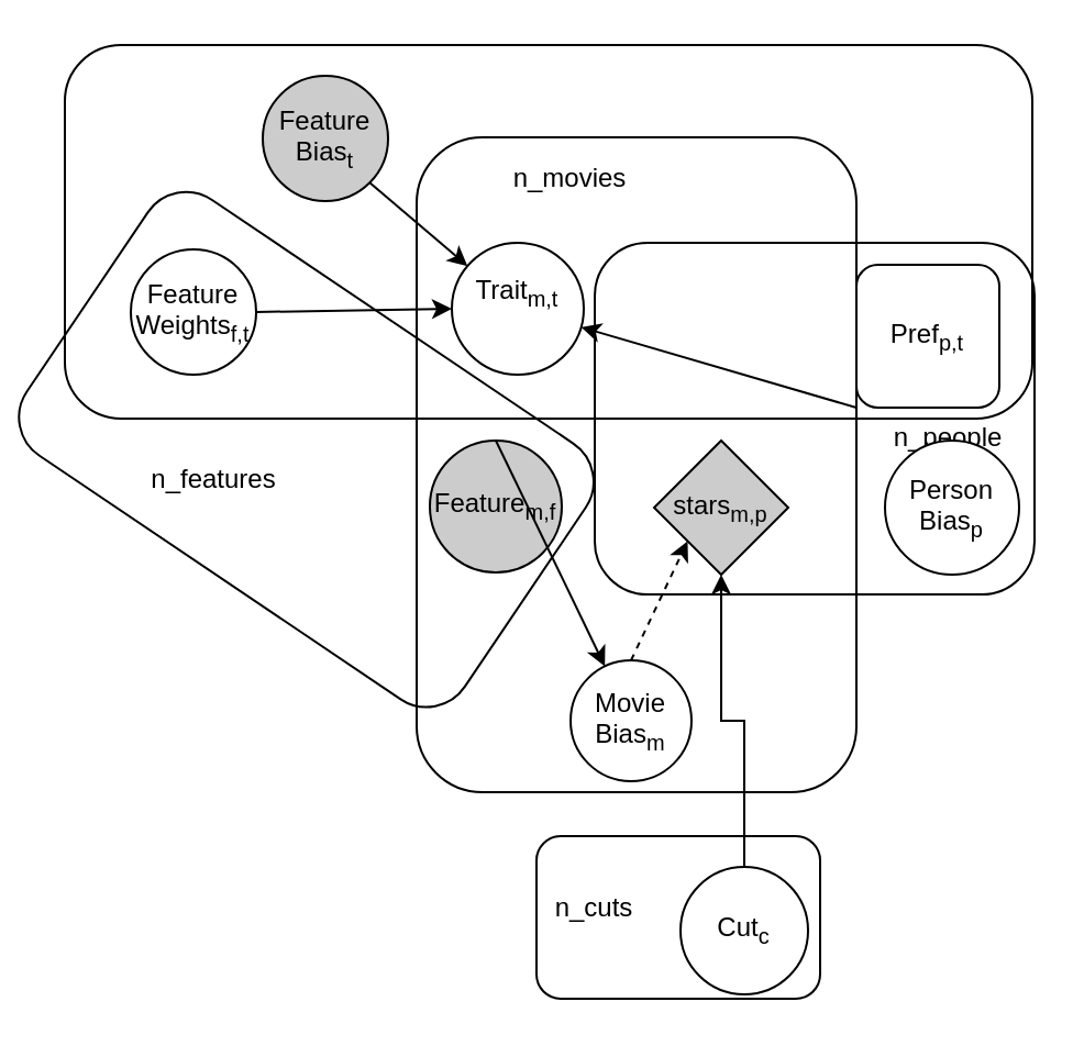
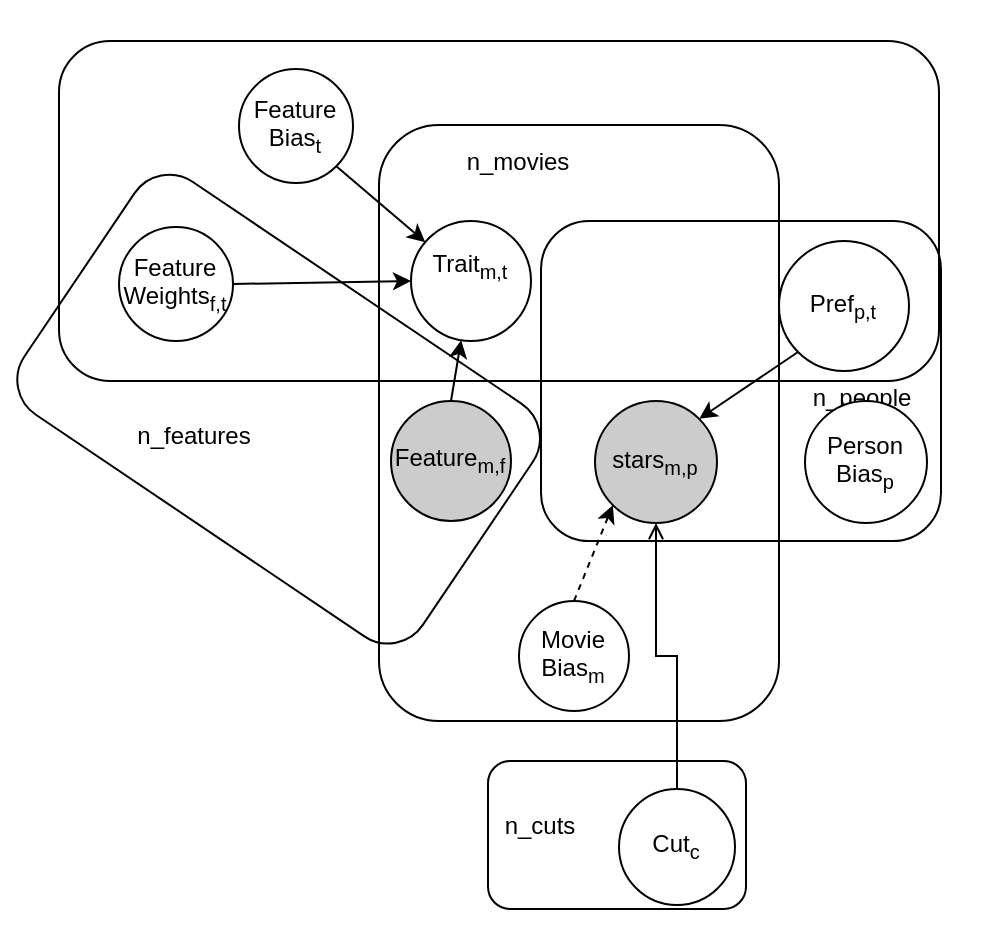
- <mxCell id="18" value="&lt;div&gt;Feature&lt;/div&gt;&lt;div&gt;Bias&lt;sub&gt;t&lt;/sub&gt;&lt;/div&gt;" style="ellipse;whiteSpace=wrap;html=1;aspect=fixed;fillColor=#cccccc;" parent="1" vertex="1"><mxGeometry x="110" y="34" width="57" height="57" as="geometry" /></mxCell>
+ <mxCell id="18" value="&lt;div&gt;Feature&lt;/div&gt;&lt;div&gt;Bias&lt;sub&gt;t&lt;/sub&gt;&lt;/div&gt;" style="ellipse;whiteSpace=wrap;html=1;aspect=fixed;" parent="1" vertex="1"><mxGeometry x="110" y="34" width="57" height="57" as="geometry" /></mxCell>
- <mxCell id="14" value="Pref&lt;sub&gt;p,t&lt;/sub&gt;" style="whiteSpace=wrap;html=1;aspect=fixed;rounded=1;" parent="1" vertex="1"><mxGeometry x="380" y="120" width="65" height="65" as="geometry" /></mxCell>
+ <mxCell id="14" value="Pref&lt;sub&gt;p,t&lt;/sub&gt;" style="ellipse;whiteSpace=wrap;html=1;aspect=fixed;" parent="1" vertex="1"><mxGeometry x="380" y="120" width="65" height="65" as="geometry" /></mxCell>
- <mxCell id="21" style="rounded=0;orthogonalLoop=1;jettySize=auto;html=1;exitX=0;exitY=1;exitDx=0;exitDy=0;" parent="1" source="14" target="13" edge="1"><mxGeometry relative="1" as="geometry" /></mxCell>
+ <mxCell id="21" style="rounded=0;orthogonalLoop=1;jettySize=auto;html=1;exitX=0;exitY=1;exitDx=0;exitDy=0;entryX=1;entryY=0;entryDx=0;entryDy=0;" parent="1" source="14" target="12" edge="1"><mxGeometry relative="1" as="geometry" /></mxCell>
- <mxCell id="12" value="stars&lt;sub&gt;m,p&lt;/sub&gt;" style="rhombus;whiteSpace=wrap;html=1;aspect=fixed;fillColor=#CCCCCC;" parent="1" vertex="1"><mxGeometry x="288" y="200" width="61" height="61" as="geometry" /></mxCell>
+ <mxCell id="12" value="stars&lt;sub&gt;m,p&lt;/sub&gt;" style="ellipse;whiteSpace=wrap;html=1;aspect=fixed;fillColor=#CCCCCC;" parent="1" vertex="1"><mxGeometry x="288" y="200" width="61" height="61" as="geometry" /></mxCell>
- <mxCell id="25" style="edgeStyle=none;rounded=0;orthogonalLoop=1;jettySize=auto;html=1;exitX=0.5;exitY=0;exitDx=0;exitDy=0;" parent="1" source="19" target="16" edge="1"><mxGeometry relative="1" as="geometry" /></mxCell>
+ <mxCell id="25" style="edgeStyle=none;rounded=0;orthogonalLoop=1;jettySize=auto;html=1;exitX=0.5;exitY=0;exitDx=0;exitDy=0;" parent="1" source="19" target="13" edge="1"><mxGeometry relative="1" as="geometry" /></mxCell>
- <mxCell id="26" style="edgeStyle=orthogonalEdgeStyle;rounded=0;orthogonalLoop=1;jettySize=auto;html=1;exitX=0.5;exitY=0;exitDx=0;exitDy=0;entryX=0.5;entryY=1;entryDx=0;entryDy=0;" parent="1" source="20" target="12" edge="1"><mxGeometry relative="1" as="geometry" /></mxCell>
+ <mxCell id="26" style="edgeStyle=orthogonalEdgeStyle;rounded=0;orthogonalLoop=1;jettySize=auto;html=1;exitX=0.5;exitY=0;exitDx=0;exitDy=0;entryX=0.5;entryY=1;entryDx=0;entryDy=0;endArrow=open;" parent="1" source="20" target="12" edge="1"><mxGeometry relative="1" as="geometry" /></mxCell>
